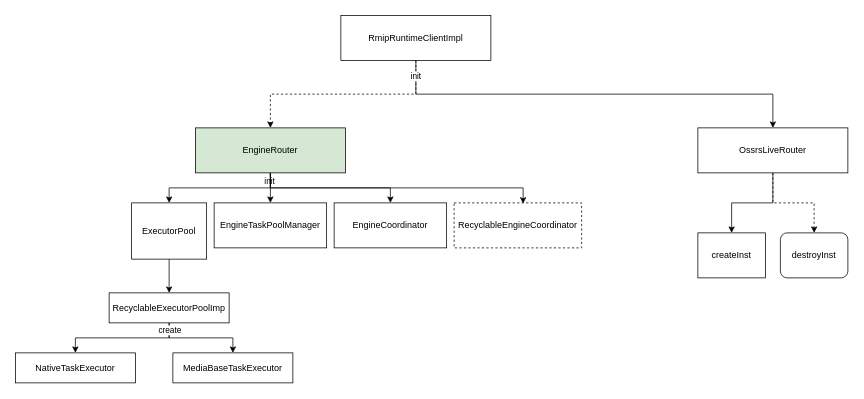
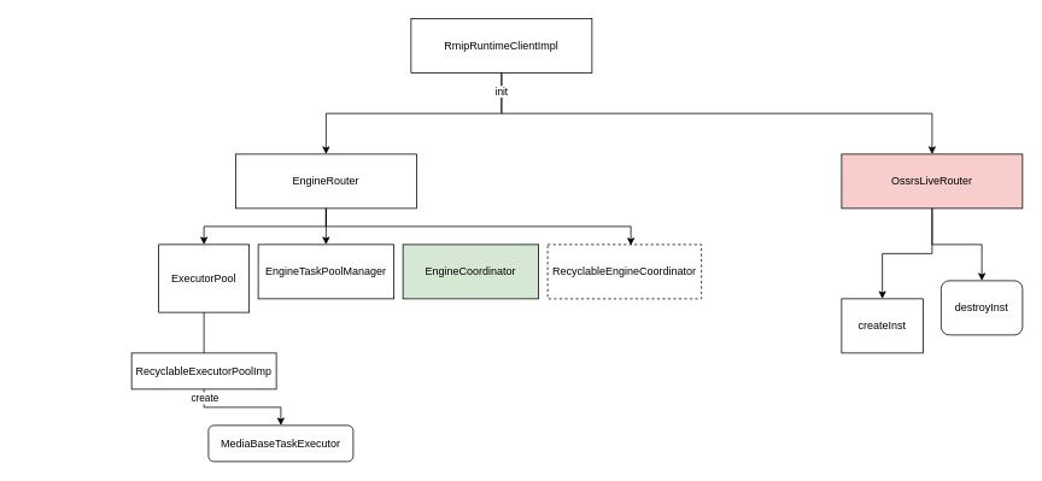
- <mxCell id="2" value="" style="edgeStyle=orthogonalEdgeStyle;rounded=0;orthogonalLoop=1;jettySize=auto;html=1;dashed=1;" parent="1" source="3" target="6" edge="1"><mxGeometry relative="1" as="geometry" /></mxCell>
+ <mxCell id="2" value="" style="edgeStyle=orthogonalEdgeStyle;rounded=0;orthogonalLoop=1;jettySize=auto;html=1;" parent="1" source="3" target="6" edge="1"><mxGeometry relative="1" as="geometry" /></mxCell>
- <mxCell id="6" value="EngineRouter" style="rounded=0;whiteSpace=wrap;html=1;fillColor=#d5e8d4;" parent="1" vertex="1"><mxGeometry x="260" y="170" width="200" height="60" as="geometry" /></mxCell>
+ <mxCell id="6" value="EngineRouter" style="rounded=0;whiteSpace=wrap;html=1;" parent="1" vertex="1"><mxGeometry x="260" y="170" width="200" height="60" as="geometry" /></mxCell>
- <mxCell id="8" value="OssrsLiveRouter" style="rounded=0;whiteSpace=wrap;html=1;" parent="1" vertex="1"><mxGeometry x="930" y="170" width="200" height="60" as="geometry" /></mxCell>
+ <mxCell id="8" value="OssrsLiveRouter" style="rounded=0;whiteSpace=wrap;html=1;fillColor=#f8cecc;" parent="1" vertex="1"><mxGeometry x="930" y="170" width="200" height="60" as="geometry" /></mxCell>
- <mxCell id="4" value="" style="edgeStyle=orthogonalEdgeStyle;rounded=0;orthogonalLoop=1;jettySize=auto;html=1;" parent="1" source="6" target="14" edge="1"><mxGeometry relative="1" as="geometry" /></mxCell>
- <mxCell id="5" value="init" style="edgeLabel;html=1;align=center;verticalAlign=middle;resizable=0;points=[];" parent="4" vertex="1" connectable="0"><mxGeometry x="-0.25" y="-3" relative="1" as="geometry"><mxPoint x="-57" y="-13" as="offset" /></mxGeometry></mxCell>
- <mxCell id="13" value="" style="edgeStyle=orthogonalEdgeStyle;rounded=0;orthogonalLoop=1;jettySize=auto;html=1;entryX=0.5;entryY=0;entryDx=0;entryDy=0;exitX=0.5;exitY=1;exitDx=0;exitDy=0;dashed=1;" parent="1" source="8" target="12" edge="1"><mxGeometry relative="1" as="geometry"><mxPoint x="1040" y="240" as="sourcePoint" /><mxPoint x="985" y="320" as="targetPoint" /></mxGeometry></mxCell>
+ <mxCell id="13" value="" style="edgeStyle=orthogonalEdgeStyle;rounded=0;orthogonalLoop=1;jettySize=auto;html=1;entryX=0.5;entryY=0;entryDx=0;entryDy=0;exitX=0.5;exitY=1;exitDx=0;exitDy=0;" parent="1" source="8" target="12" edge="1"><mxGeometry relative="1" as="geometry"><mxPoint x="1040" y="240" as="sourcePoint" /><mxPoint x="985" y="320" as="targetPoint" /></mxGeometry></mxCell>
- <mxCell id="14" value="EngineCoordinator" style="rounded=0;whiteSpace=wrap;html=1;" parent="1" vertex="1"><mxGeometry x="445" y="270" width="150" height="60" as="geometry" /></mxCell>
+ <mxCell id="14" value="EngineCoordinator" style="rounded=0;whiteSpace=wrap;html=1;fillColor=#d5e8d4;" parent="1" vertex="1"><mxGeometry x="445" y="270" width="150" height="60" as="geometry" /></mxCell>
- <mxCell id="11" value="createInst" style="rounded=0;whiteSpace=wrap;html=1;" parent="1" vertex="1"><mxGeometry x="930" y="310" width="90" height="60" as="geometry" /></mxCell>
+ <mxCell id="11" value="createInst" style="rounded=0;whiteSpace=wrap;html=1;" parent="1" vertex="1"><mxGeometry x="930" y="330" width="90" height="60" as="geometry" /></mxCell>
- <mxCell id="18" value="" style="edgeStyle=orthogonalEdgeStyle;rounded=0;orthogonalLoop=1;jettySize=auto;html=1;" parent="1" source="19" target="23" edge="1"><mxGeometry relative="1" as="geometry" /></mxCell>
+ <mxCell id="18" value="" style="edgeStyle=orthogonalEdgeStyle;rounded=0;orthogonalLoop=1;jettySize=auto;html=1;endArrow=none;" parent="1" source="19" target="23" edge="1"><mxGeometry relative="1" as="geometry" /></mxCell>
- <mxCell id="22" value="" style="edgeStyle=orthogonalEdgeStyle;rounded=0;orthogonalLoop=1;jettySize=auto;html=1;" parent="1" source="23" target="24" edge="1"><mxGeometry relative="1" as="geometry" /></mxCell>
- <mxCell id="24" value="NativeTaskExecutor" style="rounded=0;whiteSpace=wrap;html=1;" parent="1" vertex="1"><mxGeometry x="20" y="470" width="160" height="40" as="geometry" /></mxCell>
- <mxCell id="25" value="MediaBaseTaskExecutor" style="rounded=0;whiteSpace=wrap;html=1;" parent="1" vertex="1"><mxGeometry x="230" y="470" width="160" height="40" as="geometry" /></mxCell>
+ <mxCell id="25" value="MediaBaseTaskExecutor" style="whiteSpace=wrap;html=1;rounded=1;" parent="1" vertex="1"><mxGeometry x="230" y="470" width="160" height="40" as="geometry" /></mxCell>
